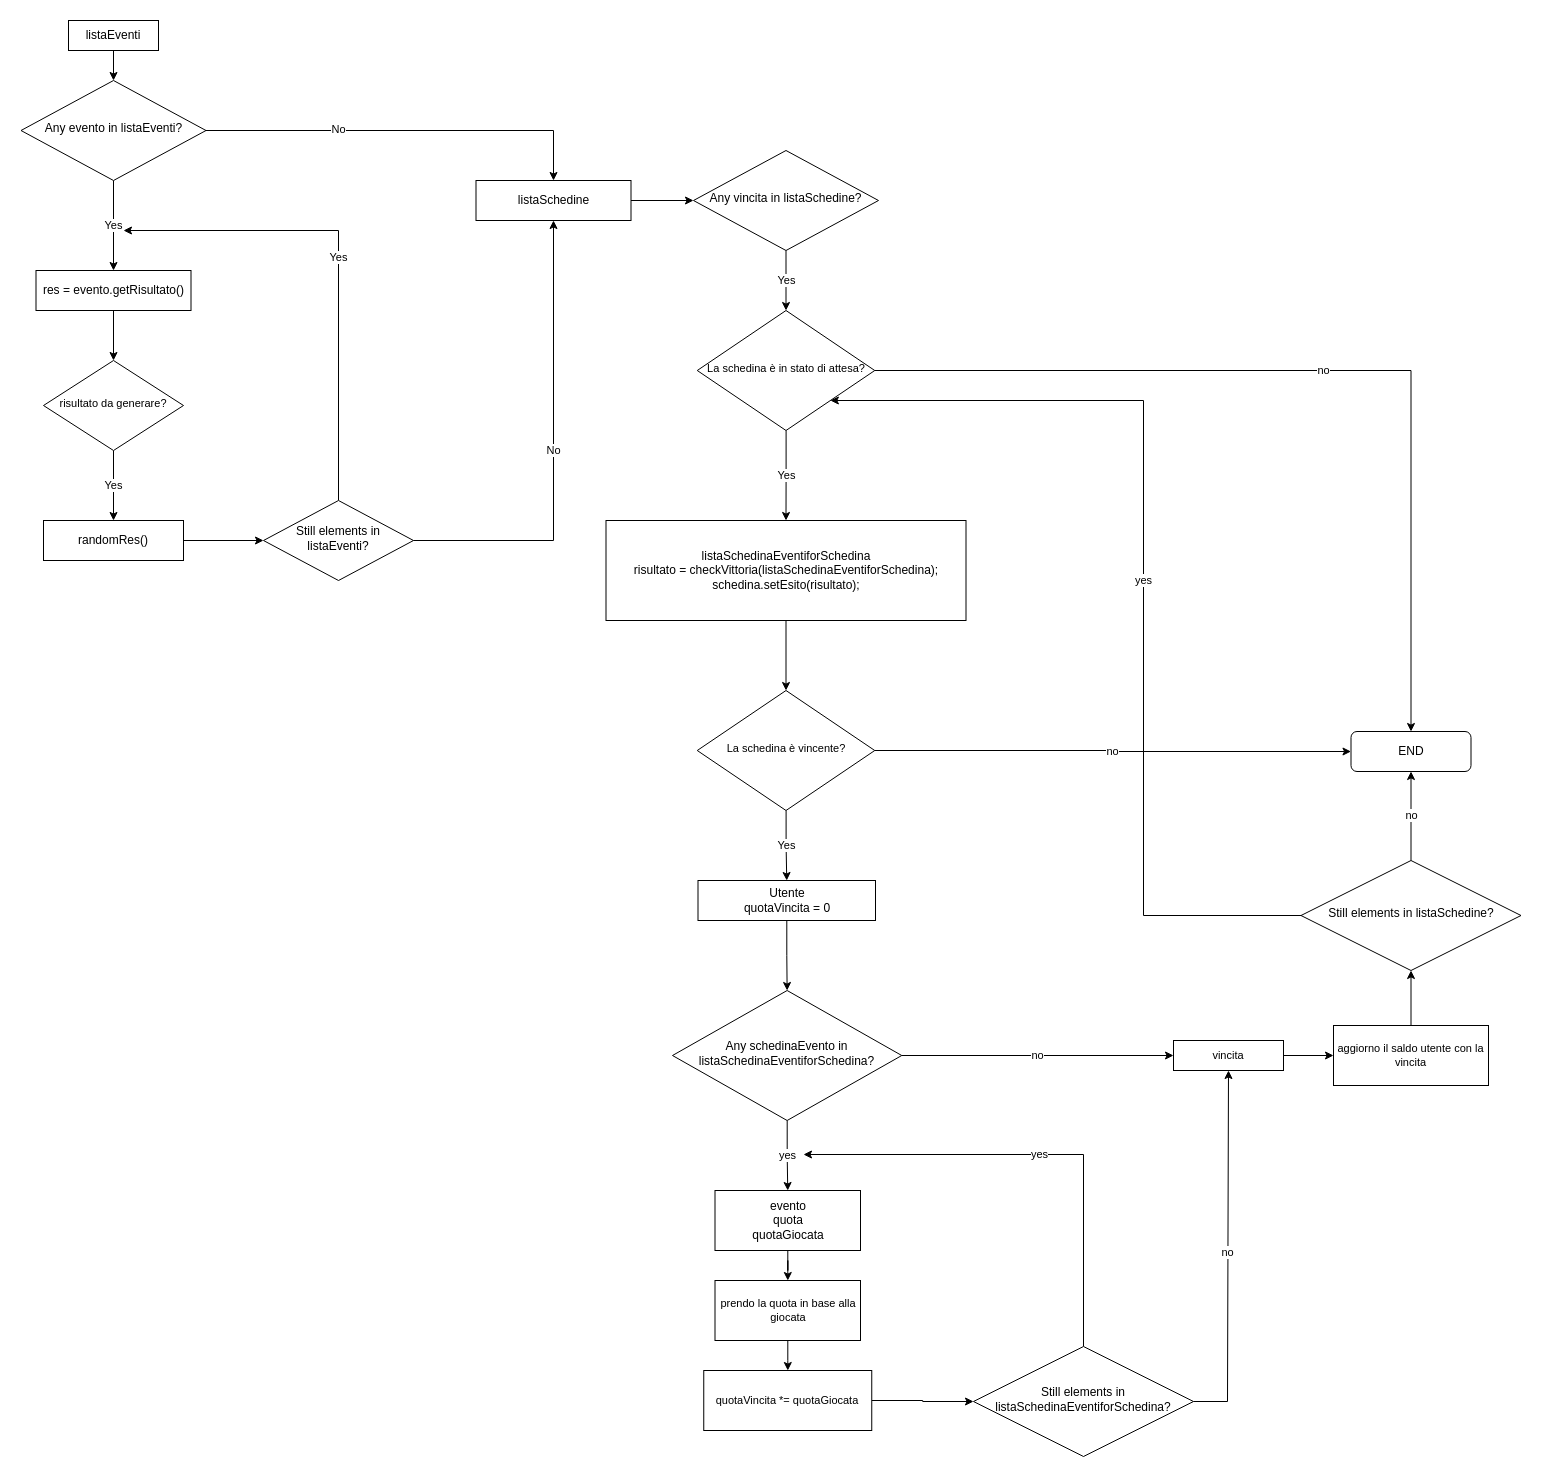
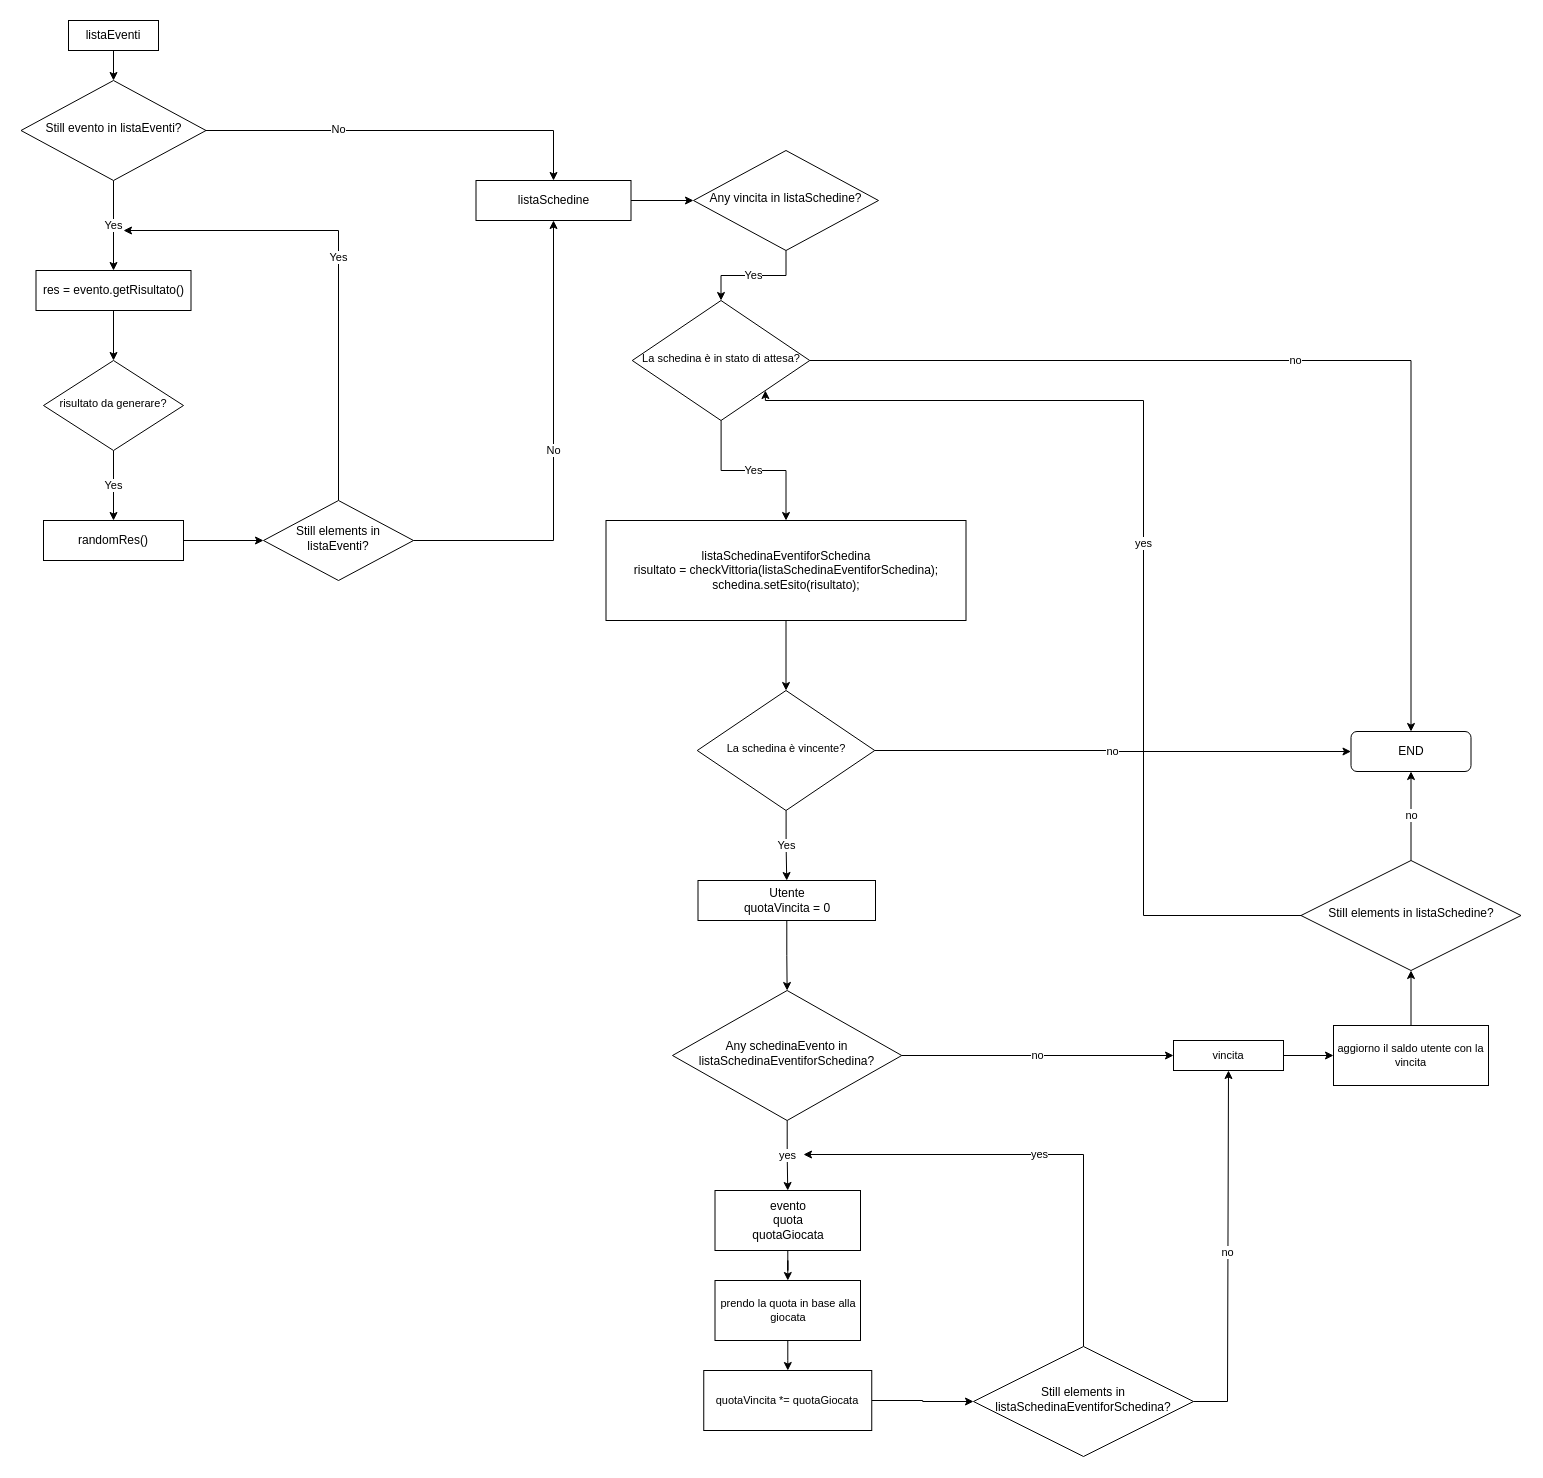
- <mxCell id="8" value="Any evento in listaEventi?" style="rhombus;whiteSpace=wrap;html=1;shadow=0;fontFamily=Helvetica;fontSize=12;align=center;strokeWidth=1;spacing=6;spacingTop=-4;" parent="1" vertex="1"><mxGeometry x="20.5" y="80" width="185" height="100" as="geometry" /></mxCell>
+ <mxCell id="8" value="Still evento in listaEventi?" style="rhombus;whiteSpace=wrap;html=1;shadow=0;fontFamily=Helvetica;fontSize=12;align=center;strokeWidth=1;spacing=6;spacingTop=-4;" parent="1" vertex="1"><mxGeometry x="20.5" y="80" width="185" height="100" as="geometry" /></mxCell>
- <mxCell id="24" value="La schedina è in stato di attesa?" style="rhombus;whiteSpace=wrap;html=1;shadow=0;fontFamily=Helvetica;fontSize=11;align=center;strokeWidth=1;spacing=6;spacingTop=-4;verticalAlign=middle;" vertex="1" parent="1"><mxGeometry x="696.75" y="310" width="177.5" height="120" as="geometry" /></mxCell>
+ <mxCell id="24" value="La schedina è in stato di attesa?" style="rhombus;whiteSpace=wrap;html=1;shadow=0;fontFamily=Helvetica;fontSize=11;align=center;strokeWidth=1;spacing=6;spacingTop=-4;verticalAlign=middle;" vertex="1" parent="1"><mxGeometry x="631.75" y="300" width="177.5" height="120" as="geometry" /></mxCell>
